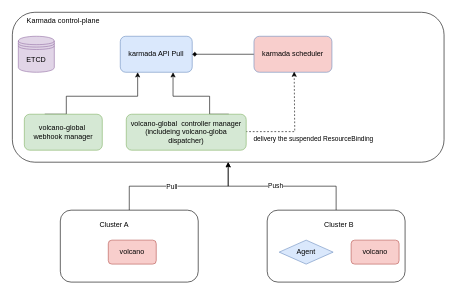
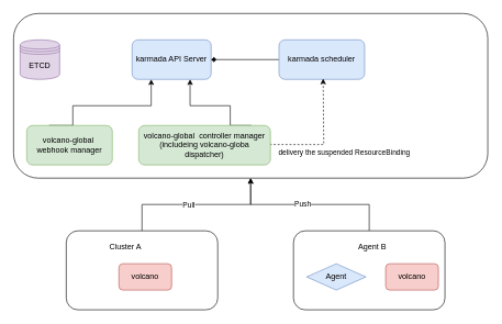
- <mxCell id="3" value="Karmada control-plane" style="text;html=1;strokeColor=none;fillColor=none;align=center;verticalAlign=middle;whiteSpace=wrap;rounded=0;" parent="1" vertex="1"><mxGeometry x="30" y="20" width="150" height="30" as="geometry" /></mxCell>
- <mxCell id="4" value="karmada API Pull" style="rounded=1;whiteSpace=wrap;html=1;fillColor=#dae8fc;strokeColor=#6c8ebf;" parent="1" vertex="1"><mxGeometry x="200" y="60" width="120" height="60" as="geometry" /></mxCell>
+ <mxCell id="4" value="karmada API Server" style="rounded=1;whiteSpace=wrap;html=1;fillColor=#dae8fc;strokeColor=#6c8ebf;" parent="1" vertex="1"><mxGeometry x="200" y="60" width="120" height="60" as="geometry" /></mxCell>
- <mxCell id="6" value="karmada scheduler" style="rounded=1;whiteSpace=wrap;html=1;fillColor=#f8cecc;strokeColor=#6c8ebf;" parent="1" vertex="1"><mxGeometry x="423" y="60" width="130" height="60" as="geometry" /></mxCell>
+ <mxCell id="6" value="karmada scheduler" style="rounded=1;whiteSpace=wrap;html=1;fillColor=#dae8fc;strokeColor=#6c8ebf;" parent="1" vertex="1"><mxGeometry x="423" y="60" width="130" height="60" as="geometry" /></mxCell>
- <mxCell id="21" value="Cluster B" style="text;html=1;strokeColor=none;fillColor=none;align=center;verticalAlign=middle;whiteSpace=wrap;rounded=0;" parent="1" vertex="1"><mxGeometry x="535" y="360" width="60" height="30" as="geometry" /></mxCell>
+ <mxCell id="21" value="Agent B" style="text;html=1;strokeColor=none;fillColor=none;align=center;verticalAlign=middle;whiteSpace=wrap;rounded=0;" parent="1" vertex="1"><mxGeometry x="535" y="360" width="60" height="30" as="geometry" /></mxCell>
